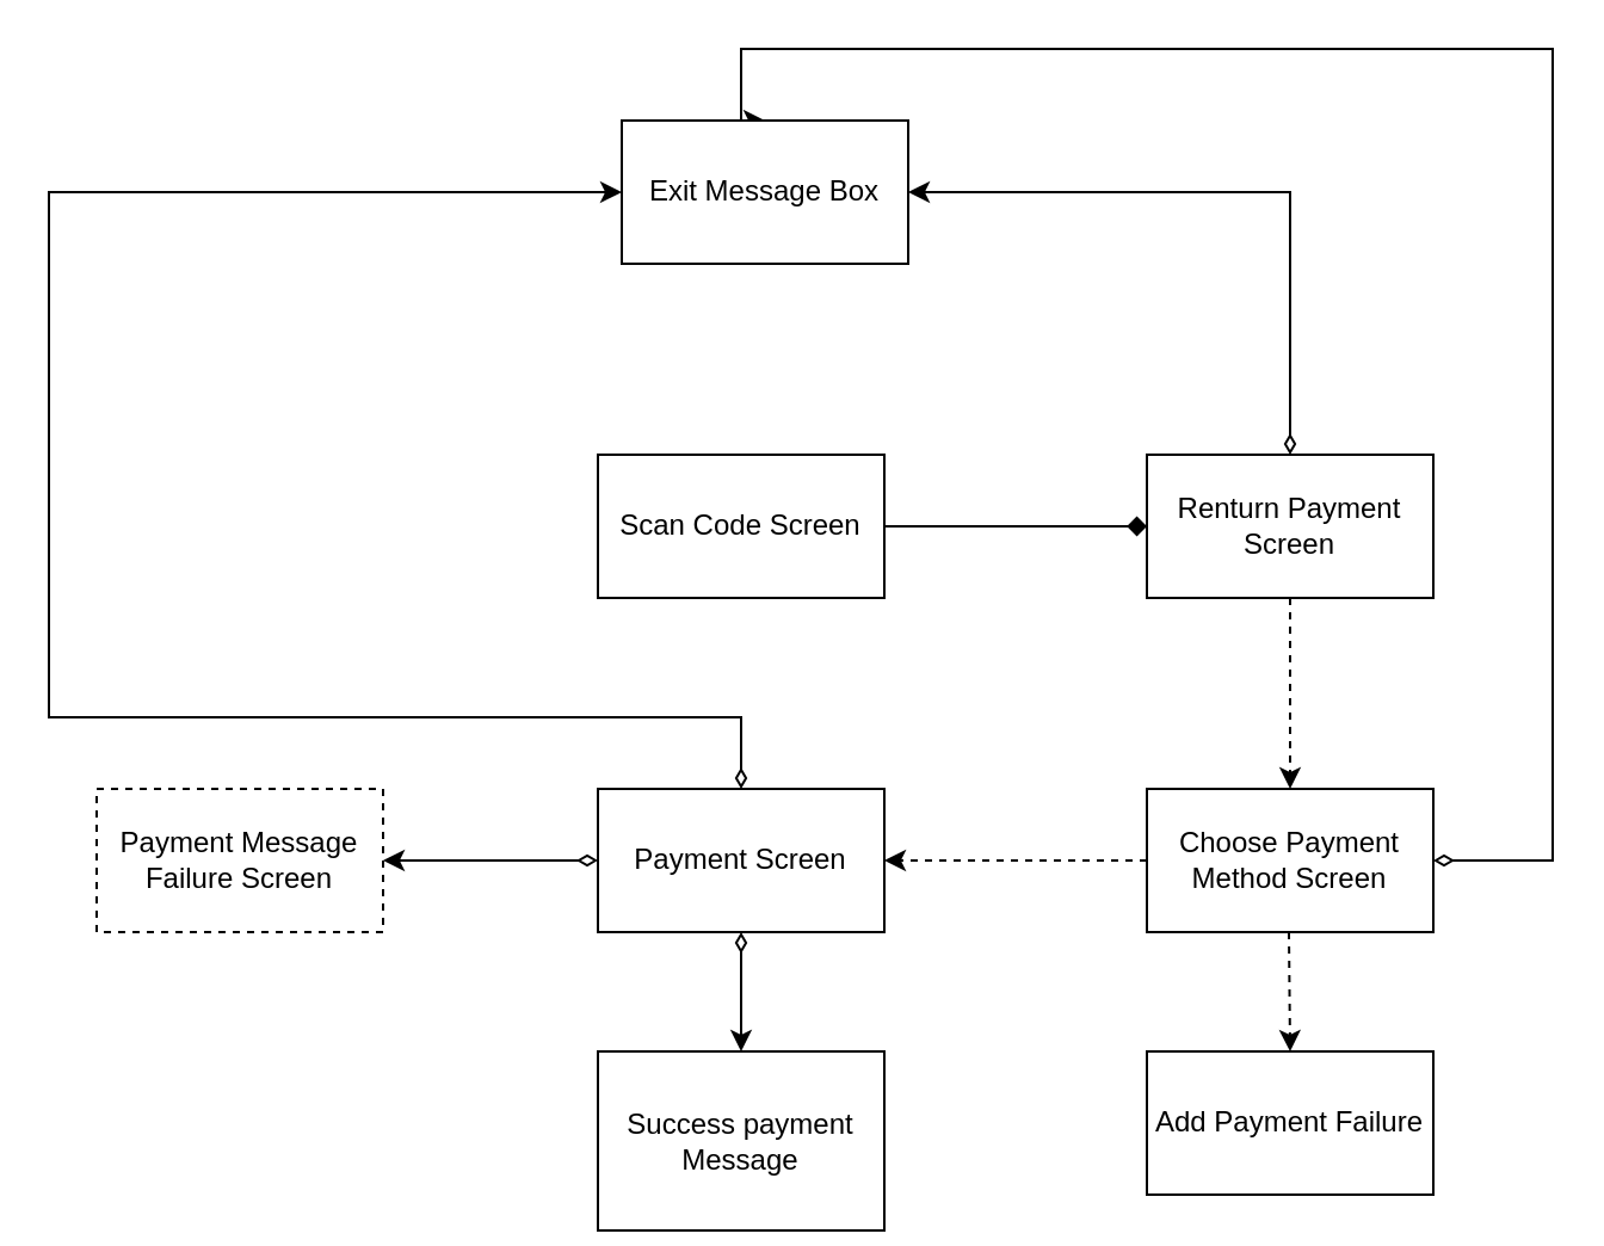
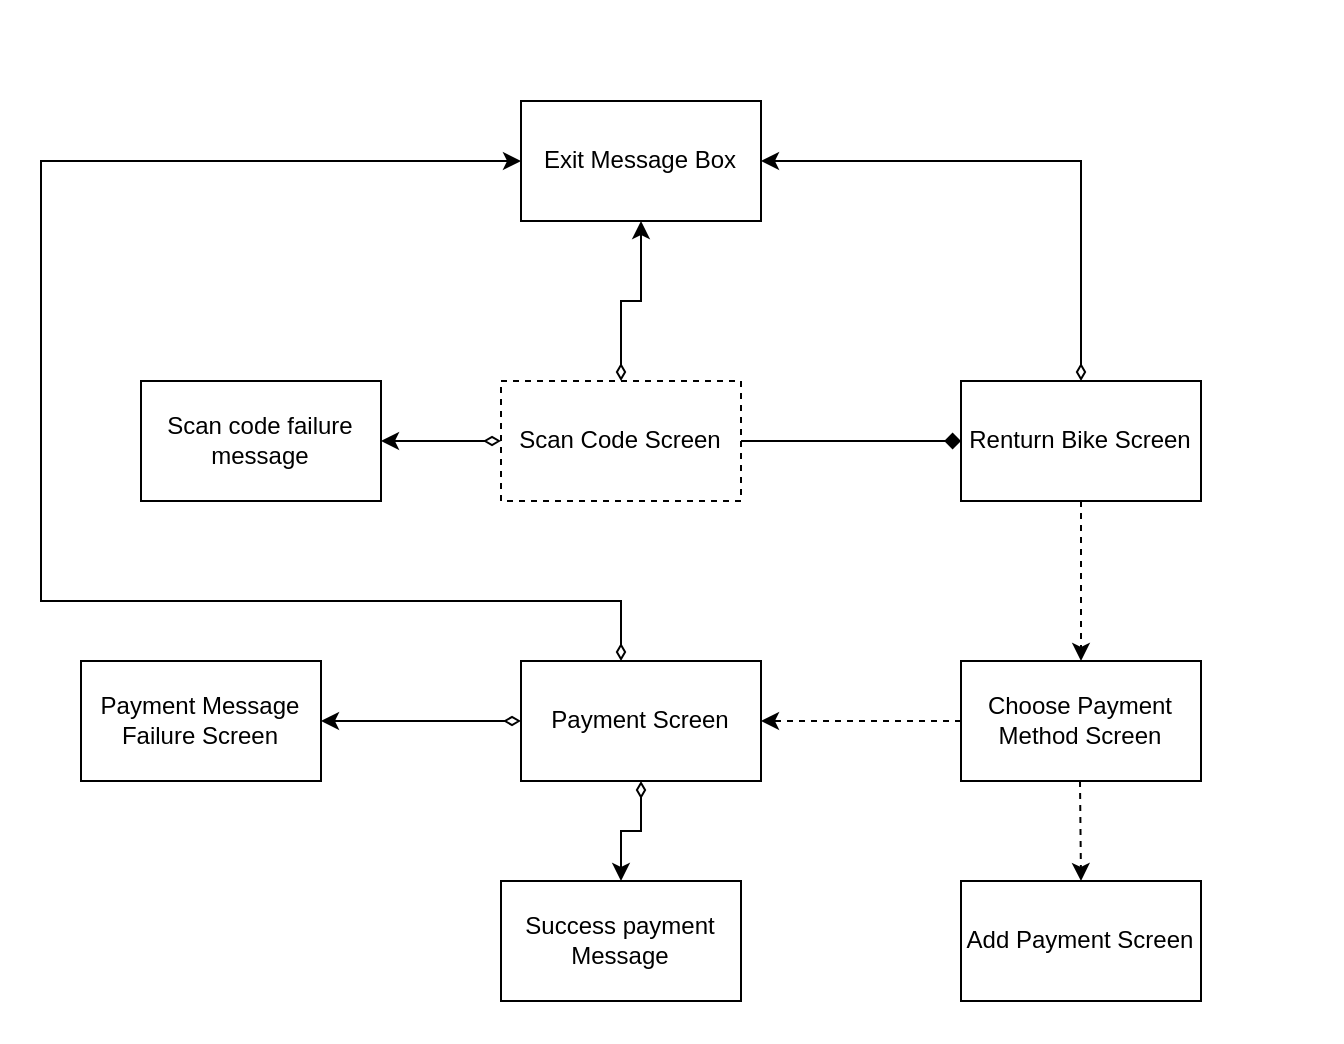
- <mxCell id="10" style="edgeStyle=orthogonalEdgeStyle;rounded=0;orthogonalLoop=1;jettySize=auto;html=1;startArrow=diamondThin;startFill=0;entryX=0.5;entryY=0;entryDx=0;entryDy=0;" parent="1" source="11" target="16" edge="1"><mxGeometry relative="1" as="geometry"><mxPoint x="310" y="40" as="targetPoint" /><Array as="points"><mxPoint x="650" y="360" /><mxPoint x="650" y="20" /><mxPoint x="310" y="20" /></Array></mxGeometry></mxCell>
+ <mxCell id="3" style="edgeStyle=orthogonalEdgeStyle;rounded=0;orthogonalLoop=1;jettySize=auto;html=1;startArrow=diamondThin;startFill=0;" parent="1" source="5" target="16" edge="1"><mxGeometry relative="1" as="geometry" /></mxCell>
+ <mxCell id="18" value="Scan code failure&lt;br&gt;message" style="rounded=0;whiteSpace=wrap;html=1;" parent="1" vertex="1"><mxGeometry x="70" y="190" width="120" height="60" as="geometry" /></mxCell>
+ <mxCell id="4" style="edgeStyle=orthogonalEdgeStyle;rounded=0;orthogonalLoop=1;jettySize=auto;html=1;startArrow=diamondThin;startFill=0;" parent="1" source="5" target="18" edge="1"><mxGeometry relative="1" as="geometry" /></mxCell>
- <mxCell id="5" value="Scan Code Screen" style="rounded=0;whiteSpace=wrap;html=1;" parent="1" vertex="1"><mxGeometry x="250" y="190" width="120" height="60" as="geometry" /></mxCell>
+ <mxCell id="5" value="Scan Code Screen" style="rounded=0;whiteSpace=wrap;html=1;dashed=1;" parent="1" vertex="1"><mxGeometry x="250" y="190" width="120" height="60" as="geometry" /></mxCell>
- <mxCell id="8" value="Renturn Payment Screen" style="rounded=0;whiteSpace=wrap;html=1;" parent="1" vertex="1"><mxGeometry x="480" y="190" width="120" height="60" as="geometry" /></mxCell>
+ <mxCell id="8" value="Renturn Bike Screen" style="rounded=0;whiteSpace=wrap;html=1;" parent="1" vertex="1"><mxGeometry x="480" y="190" width="120" height="60" as="geometry" /></mxCell>
- <mxCell id="17" value="Payment Message Failure Screen" style="rounded=0;whiteSpace=wrap;html=1;dashed=1;" parent="1" vertex="1"><mxGeometry x="40" y="330" width="120" height="60" as="geometry" /></mxCell>
+ <mxCell id="17" value="Payment Message Failure Screen" style="rounded=0;whiteSpace=wrap;html=1;" parent="1" vertex="1"><mxGeometry x="40" y="330" width="120" height="60" as="geometry" /></mxCell>
- <mxCell id="15" value="Payment Screen" style="rounded=0;whiteSpace=wrap;html=1;" parent="1" vertex="1"><mxGeometry x="250" y="330" width="120" height="60" as="geometry" /></mxCell>
+ <mxCell id="15" value="Payment Screen" style="rounded=0;whiteSpace=wrap;html=1;" parent="1" vertex="1"><mxGeometry x="260" y="330" width="120" height="60" as="geometry" /></mxCell>
- <mxCell id="20" value="Add Payment Failure" style="rounded=0;whiteSpace=wrap;html=1;" vertex="1" parent="1"><mxGeometry x="480" y="440" width="120" height="60" as="geometry" /></mxCell>
+ <mxCell id="20" value="Add Payment Screen" style="rounded=0;whiteSpace=wrap;html=1;" vertex="1" parent="1"><mxGeometry x="480" y="440" width="120" height="60" as="geometry" /></mxCell>
- <mxCell id="19" value="Success payment&lt;br&gt;Message" style="rounded=0;whiteSpace=wrap;html=1;" parent="1" vertex="1"><mxGeometry x="250" y="440" width="120" height="75" as="geometry" /></mxCell>
+ <mxCell id="19" value="Success payment&lt;br&gt;Message" style="rounded=0;whiteSpace=wrap;html=1;" parent="1" vertex="1"><mxGeometry x="250" y="440" width="120" height="60" as="geometry" /></mxCell>
